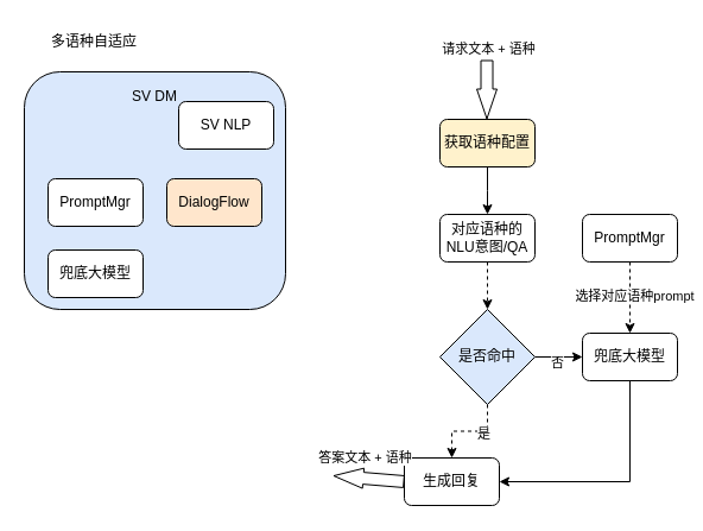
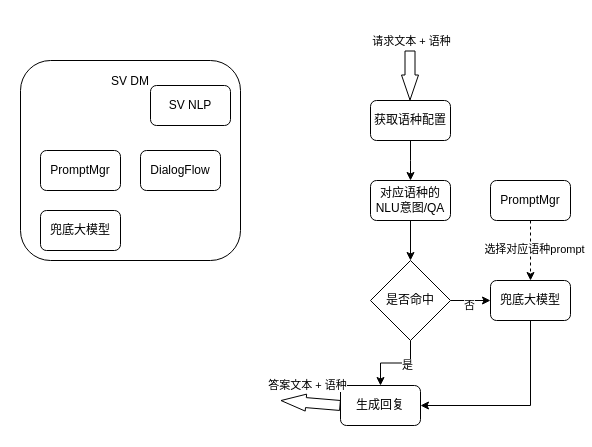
- <mxCell id="26" value="多语种自适应" style="text;html=1;strokeColor=none;fillColor=none;align=center;verticalAlign=middle;whiteSpace=wrap;rounded=0;" vertex="1" parent="1"><mxGeometry x="40" y="20" width="78" height="30" as="geometry" /></mxCell>
- <mxCell id="6" value="获取语种配置" style="rounded=1;whiteSpace=wrap;html=1;fillColor=#fff2cc;" vertex="1" parent="1"><mxGeometry x="370" y="100" width="80" height="40" as="geometry" /></mxCell>
+ <mxCell id="6" value="获取语种配置" style="rounded=1;whiteSpace=wrap;html=1;" vertex="1" parent="1"><mxGeometry x="370" y="100" width="80" height="40" as="geometry" /></mxCell>
- <mxCell id="2" value="SV DM&lt;br&gt;&lt;br&gt;&lt;br&gt;&lt;br&gt;&lt;br&gt;&lt;br&gt;&lt;br&gt;&lt;br&gt;&lt;br&gt;&lt;br&gt;&lt;br&gt;&lt;br&gt;" style="rounded=1;whiteSpace=wrap;html=1;fillColor=#dae8fc;" vertex="1" parent="1"><mxGeometry x="20" y="60" width="220" height="200" as="geometry" /></mxCell>
+ <mxCell id="2" value="SV DM&lt;br&gt;&lt;br&gt;&lt;br&gt;&lt;br&gt;&lt;br&gt;&lt;br&gt;&lt;br&gt;&lt;br&gt;&lt;br&gt;&lt;br&gt;&lt;br&gt;&lt;br&gt;" style="rounded=1;whiteSpace=wrap;html=1;" vertex="1" parent="1"><mxGeometry x="20" y="60" width="220" height="200" as="geometry" /></mxCell>
- <mxCell id="4" value="DialogFlow" style="rounded=1;whiteSpace=wrap;html=1;fillColor=#ffe6cc;" vertex="1" parent="1"><mxGeometry x="140" y="150" width="80" height="40" as="geometry" /></mxCell>
+ <mxCell id="4" value="DialogFlow" style="rounded=1;whiteSpace=wrap;html=1;" vertex="1" parent="1"><mxGeometry x="140" y="150" width="80" height="40" as="geometry" /></mxCell>
- <mxCell id="9" style="edgeStyle=orthogonalEdgeStyle;rounded=0;orthogonalLoop=1;jettySize=auto;html=1;exitX=0.5;exitY=1;exitDx=0;exitDy=0;entryX=0.5;entryY=0;entryDx=0;entryDy=0;dashed=1;" edge="1" parent="1" source="10" target="17"><mxGeometry relative="1" as="geometry" /></mxCell>
+ <mxCell id="9" style="edgeStyle=orthogonalEdgeStyle;rounded=0;orthogonalLoop=1;jettySize=auto;html=1;exitX=0.5;exitY=1;exitDx=0;exitDy=0;entryX=0.5;entryY=0;entryDx=0;entryDy=0;" edge="1" parent="1" source="10" target="17"><mxGeometry relative="1" as="geometry" /></mxCell>
- <mxCell id="17" value="是否命中" style="rhombus;whiteSpace=wrap;html=1;fillColor=#dae8fc;" vertex="1" parent="1"><mxGeometry x="370" y="260" width="80" height="80" as="geometry" /></mxCell>
+ <mxCell id="17" value="是否命中" style="rhombus;whiteSpace=wrap;html=1;" vertex="1" parent="1"><mxGeometry x="370" y="260" width="80" height="80" as="geometry" /></mxCell>
- <mxCell id="13" style="edgeStyle=orthogonalEdgeStyle;rounded=0;orthogonalLoop=1;jettySize=auto;html=1;exitX=0.5;exitY=1;exitDx=0;exitDy=0;entryX=0.5;entryY=0;entryDx=0;entryDy=0;dashed=1;" edge="1" parent="1" source="17" target="20"><mxGeometry relative="1" as="geometry" /></mxCell>
+ <mxCell id="13" style="edgeStyle=orthogonalEdgeStyle;rounded=0;orthogonalLoop=1;jettySize=auto;html=1;exitX=0.5;exitY=1;exitDx=0;exitDy=0;entryX=0.5;entryY=0;entryDx=0;entryDy=0;" edge="1" parent="1" source="17" target="20"><mxGeometry relative="1" as="geometry" /></mxCell>
